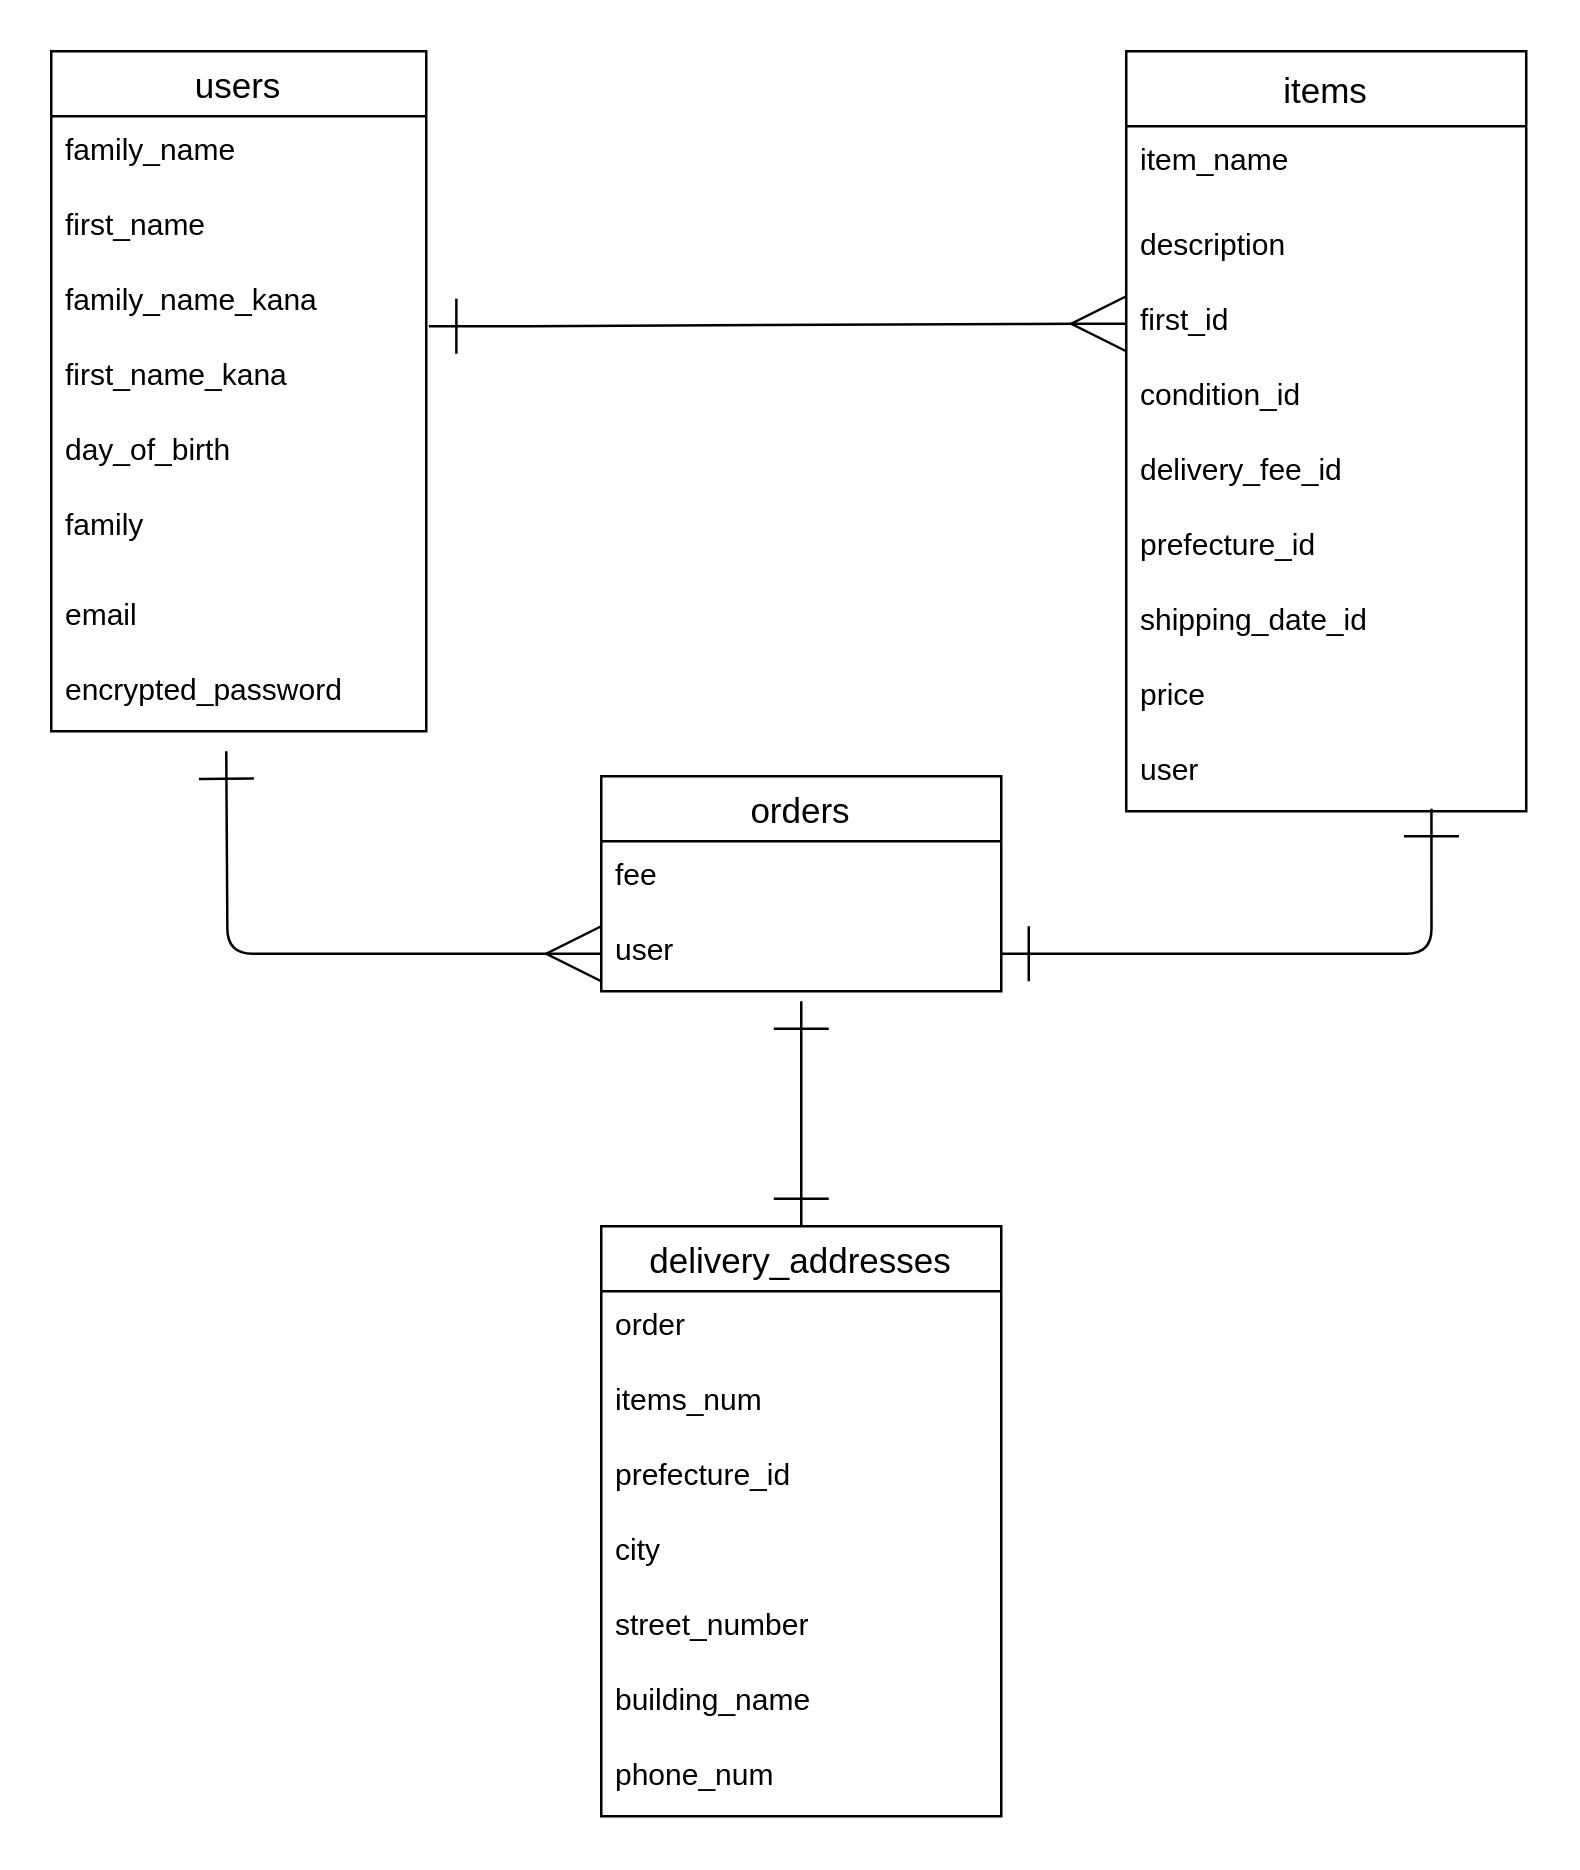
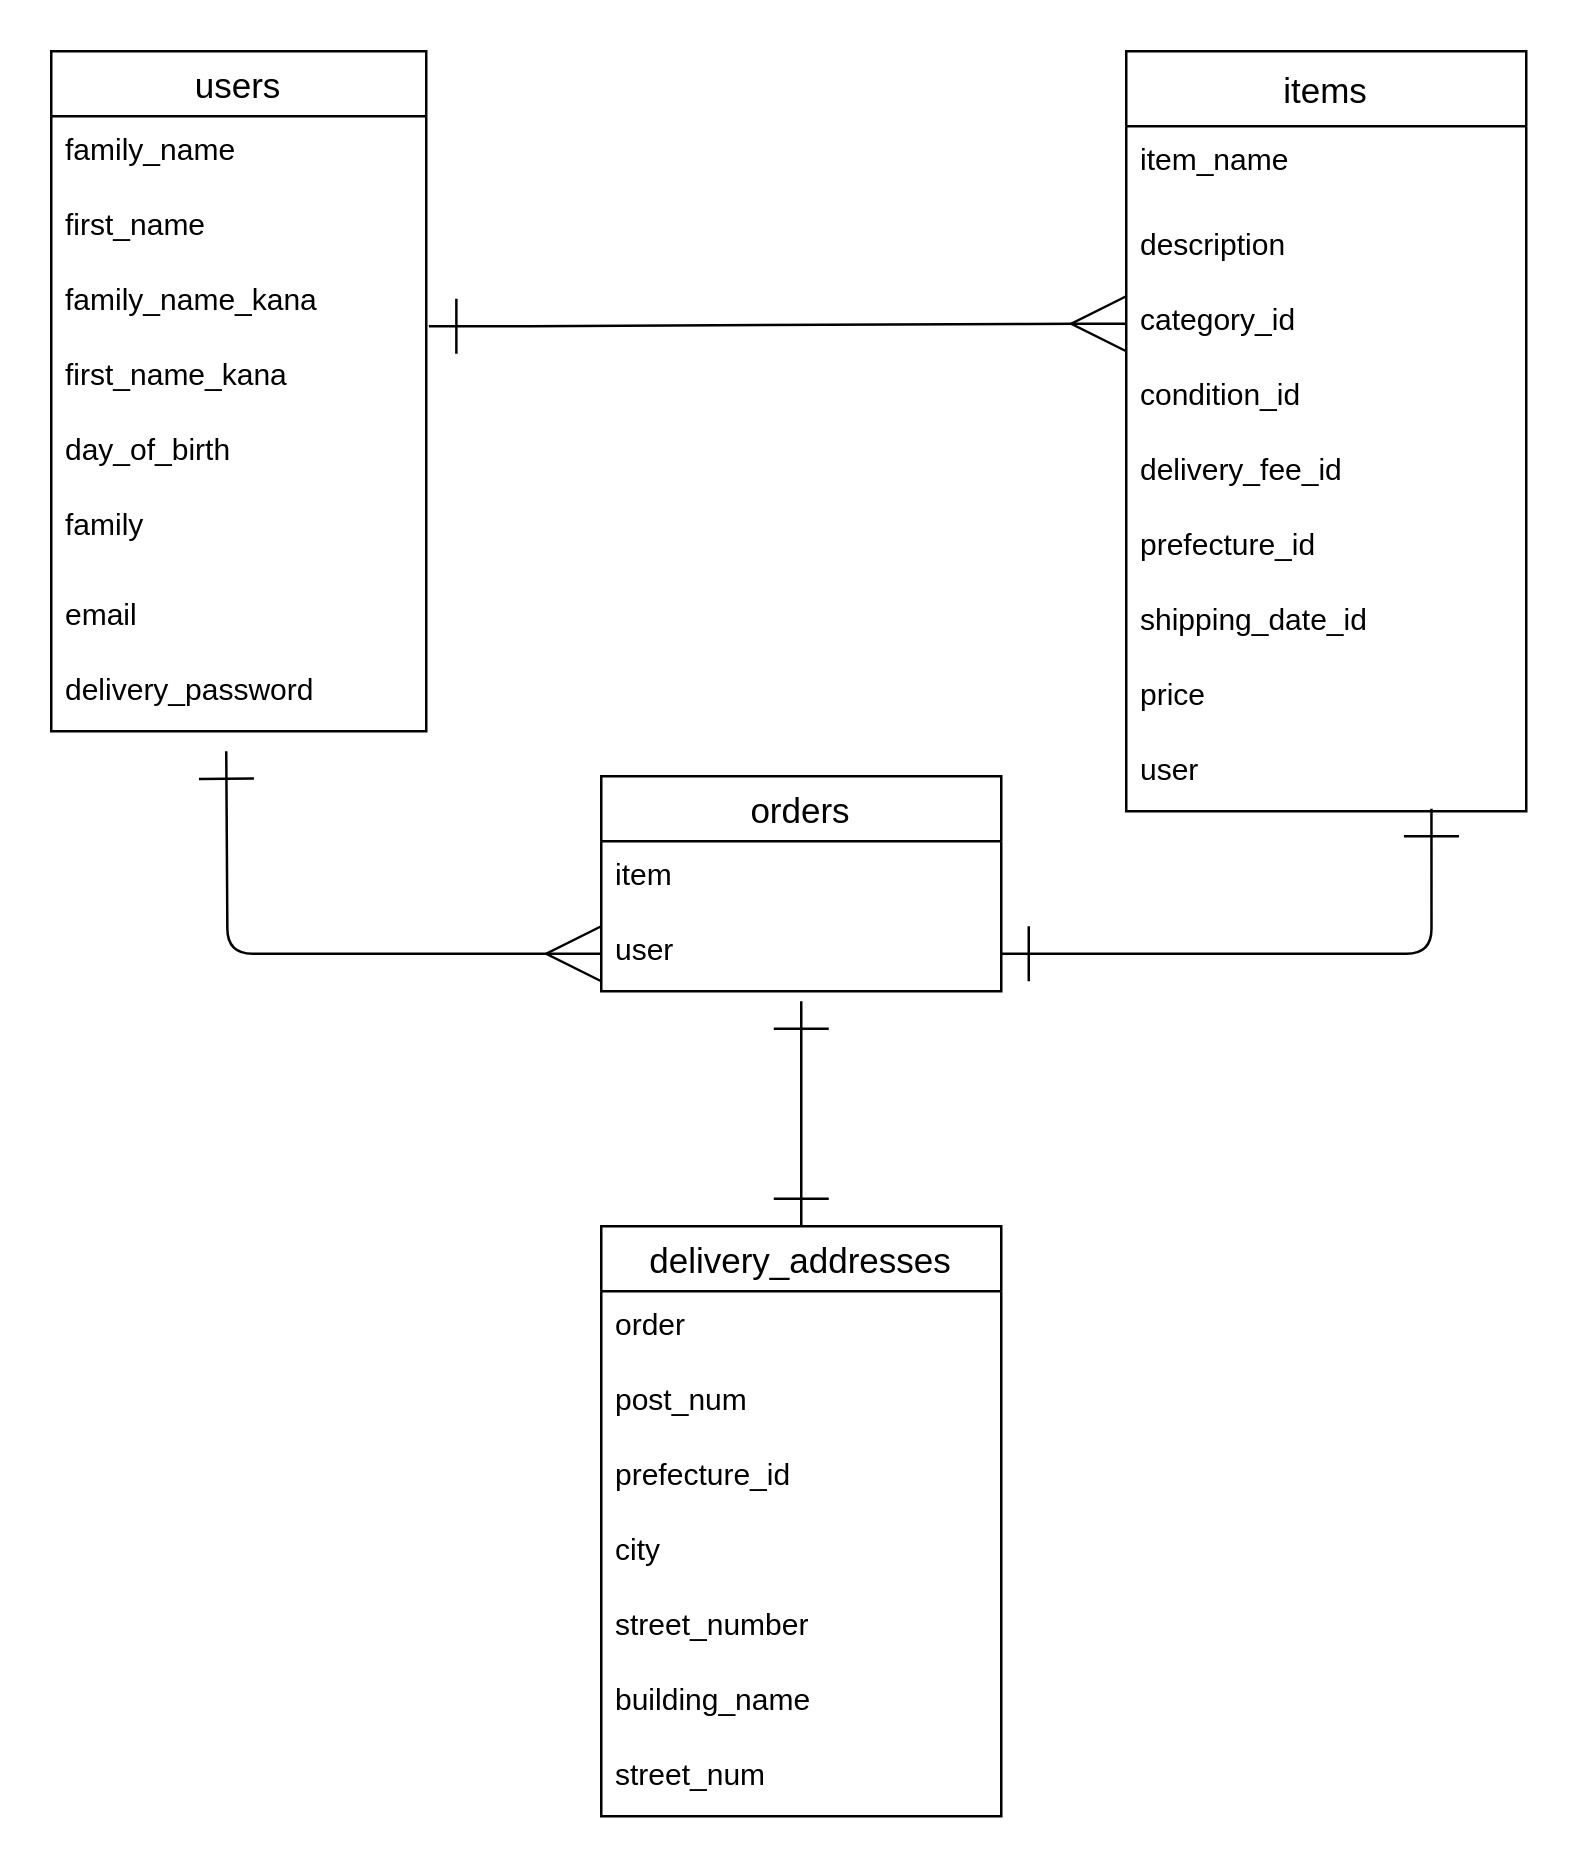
- <mxCell id="14" value="first_id" style="text;strokeColor=none;fillColor=none;spacingLeft=4;spacingRight=4;overflow=hidden;rotatable=0;points=[[0,0.5],[1,0.5]];portConstraint=eastwest;fontSize=12;" vertex="1" parent="11"><mxGeometry y="94" width="160" height="30" as="geometry" /></mxCell>
+ <mxCell id="14" value="category_id" style="text;strokeColor=none;fillColor=none;spacingLeft=4;spacingRight=4;overflow=hidden;rotatable=0;points=[[0,0.5],[1,0.5]];portConstraint=eastwest;fontSize=12;" vertex="1" parent="11"><mxGeometry y="94" width="160" height="30" as="geometry" /></mxCell>
- <mxCell id="10" value="encrypted_password" style="text;strokeColor=none;fillColor=none;spacingLeft=4;spacingRight=4;overflow=hidden;rotatable=0;points=[[0,0.5],[1,0.5]];portConstraint=eastwest;fontSize=12;" vertex="1" parent="2"><mxGeometry y="242" width="150" height="30" as="geometry" /></mxCell>
+ <mxCell id="10" value="delivery_password" style="text;strokeColor=none;fillColor=none;spacingLeft=4;spacingRight=4;overflow=hidden;rotatable=0;points=[[0,0.5],[1,0.5]];portConstraint=eastwest;fontSize=12;" vertex="1" parent="2"><mxGeometry y="242" width="150" height="30" as="geometry" /></mxCell>
- <mxCell id="22" value="fee" style="text;strokeColor=none;fillColor=none;spacingLeft=4;spacingRight=4;overflow=hidden;rotatable=0;points=[[0,0.5],[1,0.5]];portConstraint=eastwest;fontSize=12;" vertex="1" parent="21"><mxGeometry y="26" width="160" height="30" as="geometry" /></mxCell>
+ <mxCell id="22" value="item" style="text;strokeColor=none;fillColor=none;spacingLeft=4;spacingRight=4;overflow=hidden;rotatable=0;points=[[0,0.5],[1,0.5]];portConstraint=eastwest;fontSize=12;" vertex="1" parent="21"><mxGeometry y="26" width="160" height="30" as="geometry" /></mxCell>
- <mxCell id="30" value="items_num" style="text;strokeColor=none;fillColor=none;spacingLeft=4;spacingRight=4;overflow=hidden;rotatable=0;points=[[0,0.5],[1,0.5]];portConstraint=eastwest;fontSize=12;" vertex="1" parent="28"><mxGeometry y="56" width="160" height="30" as="geometry" /></mxCell>
+ <mxCell id="30" value="post_num" style="text;strokeColor=none;fillColor=none;spacingLeft=4;spacingRight=4;overflow=hidden;rotatable=0;points=[[0,0.5],[1,0.5]];portConstraint=eastwest;fontSize=12;" vertex="1" parent="28"><mxGeometry y="56" width="160" height="30" as="geometry" /></mxCell>
- <mxCell id="35" value="phone_num" style="text;strokeColor=none;fillColor=none;spacingLeft=4;spacingRight=4;overflow=hidden;rotatable=0;points=[[0,0.5],[1,0.5]];portConstraint=eastwest;fontSize=12;" vertex="1" parent="28"><mxGeometry y="206" width="160" height="30" as="geometry" /></mxCell>
+ <mxCell id="35" value="street_num" style="text;strokeColor=none;fillColor=none;spacingLeft=4;spacingRight=4;overflow=hidden;rotatable=0;points=[[0,0.5],[1,0.5]];portConstraint=eastwest;fontSize=12;" vertex="1" parent="28"><mxGeometry y="206" width="160" height="30" as="geometry" /></mxCell>
